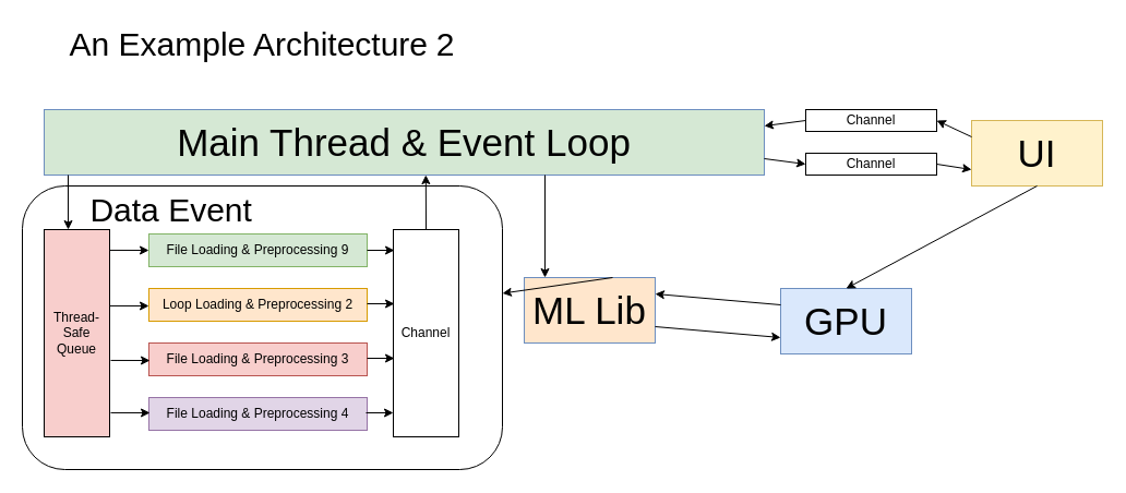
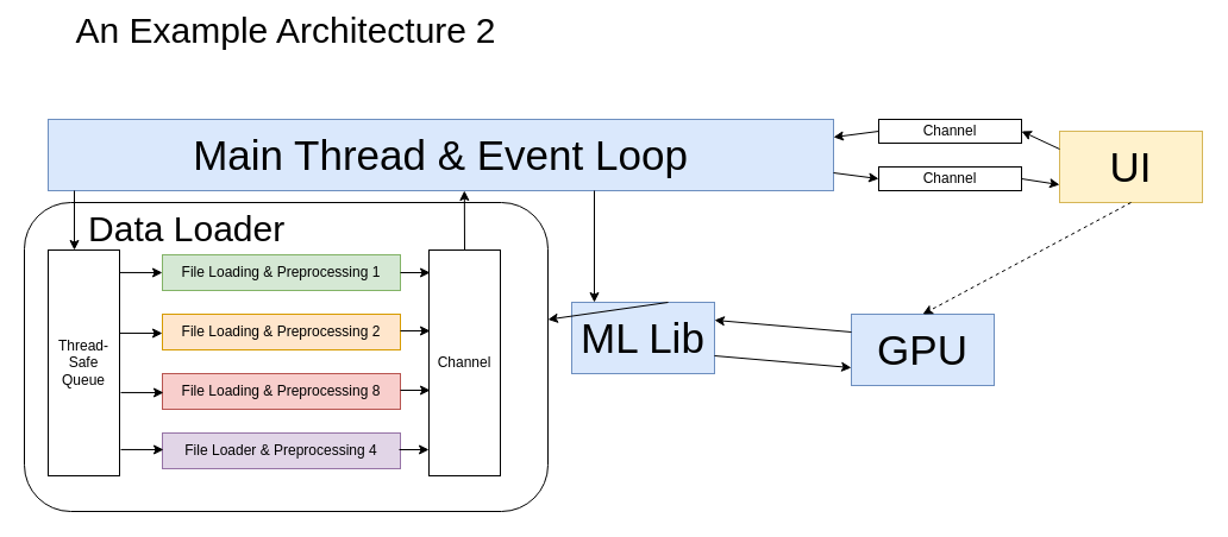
- <mxCell id="4" value="&lt;font style=&quot;font-size: 30px;&quot;&gt;An Example Architecture&lt;/font&gt;&lt;font style=&quot;font-size: 28px;&quot;&gt; &lt;/font&gt;&lt;font style=&quot;font-size: 30px;&quot;&gt;2&lt;/font&gt;" style="text;html=1;strokeColor=none;fillColor=none;align=center;verticalAlign=middle;whiteSpace=wrap;rounded=0;" parent="1" vertex="1"><mxGeometry width="400" height="40" as="geometry" x="40" y="20" /></mxCell>
+ <mxCell id="4" value="&lt;font style=&quot;font-size: 30px;&quot;&gt;An Example Architecture&lt;/font&gt;&lt;font style=&quot;font-size: 28px;&quot;&gt; &lt;/font&gt;&lt;font style=&quot;font-size: 30px;&quot;&gt;2&lt;/font&gt;" style="text;html=1;strokeColor=none;fillColor=none;align=center;verticalAlign=middle;whiteSpace=wrap;rounded=0;" parent="1" vertex="1"><mxGeometry x="40" y="5" width="400" height="40" as="geometry" /></mxCell>
- <mxCell id="3" value="&lt;font style=&quot;font-size: 35px;&quot;&gt;Main Thread&lt;/font&gt;&lt;font style=&quot;font-size: 35px;&quot;&gt; &amp;amp; Event Loop&lt;/font&gt;" style="rounded=0;whiteSpace=wrap;html=1;fillColor=#d5e8d4;strokeColor=#6c8ebf;" parent="1" vertex="1"><mxGeometry y="100" width="660" height="60" as="geometry" x="40" /></mxCell>
+ <mxCell id="3" value="&lt;font style=&quot;font-size: 35px;&quot;&gt;Main Thread&lt;/font&gt;&lt;font style=&quot;font-size: 35px;&quot;&gt; &amp;amp; Event Loop&lt;/font&gt;" style="rounded=0;whiteSpace=wrap;html=1;fillColor=#dae8fc;strokeColor=#6c8ebf;" parent="1" vertex="1"><mxGeometry y="100" width="660" height="60" as="geometry" x="40" /></mxCell>
- <mxCell id="32" value="" style="endArrow=classic;html=1;rounded=0;exitX=0.5;exitY=1;exitDx=0;exitDy=0;entryX=0.5;entryY=0;entryDx=0;entryDy=0;" parent="1" source="21" target="27" edge="1"><mxGeometry width="50" height="50" relative="1" as="geometry"><mxPoint x="670" y="310" as="sourcePoint" /><mxPoint x="720" y="260" as="targetPoint" /></mxGeometry></mxCell>
+ <mxCell id="32" value="" style="endArrow=classic;html=1;rounded=0;exitX=0.5;exitY=1;exitDx=0;exitDy=0;entryX=0.5;entryY=0;entryDx=0;entryDy=0;dashed=1;" parent="1" source="21" target="27" edge="1"><mxGeometry width="50" height="50" relative="1" as="geometry"><mxPoint x="670" y="310" as="sourcePoint" /><mxPoint x="720" y="260" as="targetPoint" /></mxGeometry></mxCell>
- <mxCell id="7" value="File Loading &amp;amp; Preprocessing 9" style="rounded=0;whiteSpace=wrap;html=1;fillColor=#d5e8d4;strokeColor=#82b366;" parent="1" vertex="1"><mxGeometry x="136" y="214" width="200" height="30" as="geometry" /></mxCell>
+ <mxCell id="7" value="File Loading &amp;amp; Preprocessing 1" style="rounded=0;whiteSpace=wrap;html=1;fillColor=#d5e8d4;strokeColor=#82b366;" parent="1" vertex="1"><mxGeometry x="136" y="214" width="200" height="30" as="geometry" /></mxCell>
- <mxCell id="8" value="Loop Loading &amp;amp; Preprocessing 2" style="rounded=0;whiteSpace=wrap;html=1;fillColor=#ffe6cc;strokeColor=#d79b00;" parent="1" vertex="1"><mxGeometry x="136" y="264" width="200" height="30" as="geometry" /></mxCell>
+ <mxCell id="8" value="File Loading &amp;amp; Preprocessing 2" style="rounded=0;whiteSpace=wrap;html=1;fillColor=#ffe6cc;strokeColor=#d79b00;" parent="1" vertex="1"><mxGeometry x="136" y="264" width="200" height="30" as="geometry" /></mxCell>
- <mxCell id="26" value="&lt;font style=&quot;font-size: 35px;&quot;&gt;ML Lib&lt;br&gt;&lt;/font&gt;" style="rounded=0;whiteSpace=wrap;html=1;fillColor=#ffe6cc;strokeColor=#6c8ebf;" parent="1" vertex="1"><mxGeometry x="480" y="254" width="120" height="60" as="geometry" /></mxCell>
+ <mxCell id="26" value="&lt;font style=&quot;font-size: 35px;&quot;&gt;ML Lib&lt;br&gt;&lt;/font&gt;" style="rounded=0;whiteSpace=wrap;html=1;fillColor=#dae8fc;strokeColor=#6c8ebf;" parent="1" vertex="1"><mxGeometry x="480" y="254" width="120" height="60" as="geometry" /></mxCell>
- <mxCell id="2" value="&lt;div align=&quot;left&quot;&gt;&lt;font style=&quot;font-size: 30px;&quot;&gt;Data Event&amp;nbsp;&amp;nbsp;&amp;nbsp;&amp;nbsp;&amp;nbsp;&amp;nbsp;&amp;nbsp;&amp;nbsp;&amp;nbsp;&amp;nbsp;&amp;nbsp;&amp;nbsp;&amp;nbsp;&amp;nbsp;&amp;nbsp;&amp;nbsp;&amp;nbsp;&amp;nbsp;&amp;nbsp;&amp;nbsp; &lt;br&gt;&lt;/font&gt;&lt;/div&gt;&lt;div align=&quot;left&quot;&gt;&lt;br&gt;&lt;/div&gt;&lt;div align=&quot;left&quot;&gt;&lt;br&gt;&lt;/div&gt;&lt;div align=&quot;left&quot;&gt;&lt;br&gt;&lt;/div&gt;&lt;div align=&quot;left&quot;&gt;&lt;br&gt;&lt;/div&gt;&lt;div align=&quot;left&quot;&gt;&lt;br&gt;&lt;/div&gt;&lt;div align=&quot;left&quot;&gt;&lt;br&gt;&lt;/div&gt;&lt;div align=&quot;left&quot;&gt;&lt;br&gt;&lt;/div&gt;&lt;div align=&quot;left&quot;&gt;&lt;br&gt;&lt;/div&gt;&lt;div align=&quot;left&quot;&gt;&lt;br&gt;&lt;/div&gt;&lt;div align=&quot;left&quot;&gt;&lt;br&gt;&lt;/div&gt;&lt;div align=&quot;left&quot;&gt;&lt;br&gt;&lt;/div&gt;&lt;div align=&quot;left&quot;&gt;&lt;br&gt;&lt;/div&gt;&lt;div align=&quot;left&quot;&gt;&lt;br&gt;&lt;/div&gt;&lt;div align=&quot;left&quot;&gt;&lt;br&gt;&lt;/div&gt;&lt;div align=&quot;left&quot;&gt;&lt;br&gt;&lt;/div&gt;" style="rounded=1;whiteSpace=wrap;html=1;" vertex="1" parent="1"><mxGeometry x="20" y="170" width="440" height="260" as="geometry" /></mxCell>
+ <mxCell id="2" value="&lt;div align=&quot;left&quot;&gt;&lt;font style=&quot;font-size: 30px;&quot;&gt;Data Loader&amp;nbsp;&amp;nbsp;&amp;nbsp;&amp;nbsp;&amp;nbsp;&amp;nbsp;&amp;nbsp;&amp;nbsp;&amp;nbsp;&amp;nbsp;&amp;nbsp;&amp;nbsp;&amp;nbsp;&amp;nbsp;&amp;nbsp;&amp;nbsp;&amp;nbsp;&amp;nbsp;&amp;nbsp;&amp;nbsp; &lt;br&gt;&lt;/font&gt;&lt;/div&gt;&lt;div align=&quot;left&quot;&gt;&lt;br&gt;&lt;/div&gt;&lt;div align=&quot;left&quot;&gt;&lt;br&gt;&lt;/div&gt;&lt;div align=&quot;left&quot;&gt;&lt;br&gt;&lt;/div&gt;&lt;div align=&quot;left&quot;&gt;&lt;br&gt;&lt;/div&gt;&lt;div align=&quot;left&quot;&gt;&lt;br&gt;&lt;/div&gt;&lt;div align=&quot;left&quot;&gt;&lt;br&gt;&lt;/div&gt;&lt;div align=&quot;left&quot;&gt;&lt;br&gt;&lt;/div&gt;&lt;div align=&quot;left&quot;&gt;&lt;br&gt;&lt;/div&gt;&lt;div align=&quot;left&quot;&gt;&lt;br&gt;&lt;/div&gt;&lt;div align=&quot;left&quot;&gt;&lt;br&gt;&lt;/div&gt;&lt;div align=&quot;left&quot;&gt;&lt;br&gt;&lt;/div&gt;&lt;div align=&quot;left&quot;&gt;&lt;br&gt;&lt;/div&gt;&lt;div align=&quot;left&quot;&gt;&lt;br&gt;&lt;/div&gt;&lt;div align=&quot;left&quot;&gt;&lt;br&gt;&lt;/div&gt;&lt;div align=&quot;left&quot;&gt;&lt;br&gt;&lt;/div&gt;" style="rounded=1;whiteSpace=wrap;html=1;" vertex="1" parent="1"><mxGeometry x="20" y="170" width="440" height="260" as="geometry" /></mxCell>
- <mxCell id="5" value="Thread-Safe Queue" style="rounded=0;whiteSpace=wrap;html=1;fillColor=#f8cecc;" parent="1" vertex="1"><mxGeometry y="210" width="60" height="190" as="geometry" x="40" /></mxCell>
+ <mxCell id="5" value="Thread-Safe Queue" style="rounded=0;whiteSpace=wrap;html=1;" parent="1" vertex="1"><mxGeometry y="210" width="60" height="190" as="geometry" x="40" /></mxCell>
- <mxCell id="9" value="File Loading &amp;amp; Preprocessing 3" style="rounded=0;whiteSpace=wrap;html=1;fillColor=#f8cecc;strokeColor=#b85450;" parent="1" vertex="1"><mxGeometry x="136" y="314" width="200" height="30" as="geometry" /></mxCell>
+ <mxCell id="9" value="File Loading &amp;amp; Preprocessing 8" style="rounded=0;whiteSpace=wrap;html=1;fillColor=#f8cecc;strokeColor=#b85450;" parent="1" vertex="1"><mxGeometry x="136" y="314" width="200" height="30" as="geometry" /></mxCell>
- <mxCell id="10" value="File Loading &amp;amp; Preprocessing 4" style="rounded=0;whiteSpace=wrap;html=1;fillColor=#e1d5e7;strokeColor=#9673a6;shadow=0;glass=0;" parent="1" vertex="1"><mxGeometry x="136" y="364" width="200" height="30" as="geometry" /></mxCell>
+ <mxCell id="10" value="File Loader &amp;amp; Preprocessing 4" style="rounded=0;whiteSpace=wrap;html=1;fillColor=#e1d5e7;strokeColor=#9673a6;shadow=0;glass=0;" parent="1" vertex="1"><mxGeometry x="136" y="364" width="200" height="30" as="geometry" /></mxCell>
